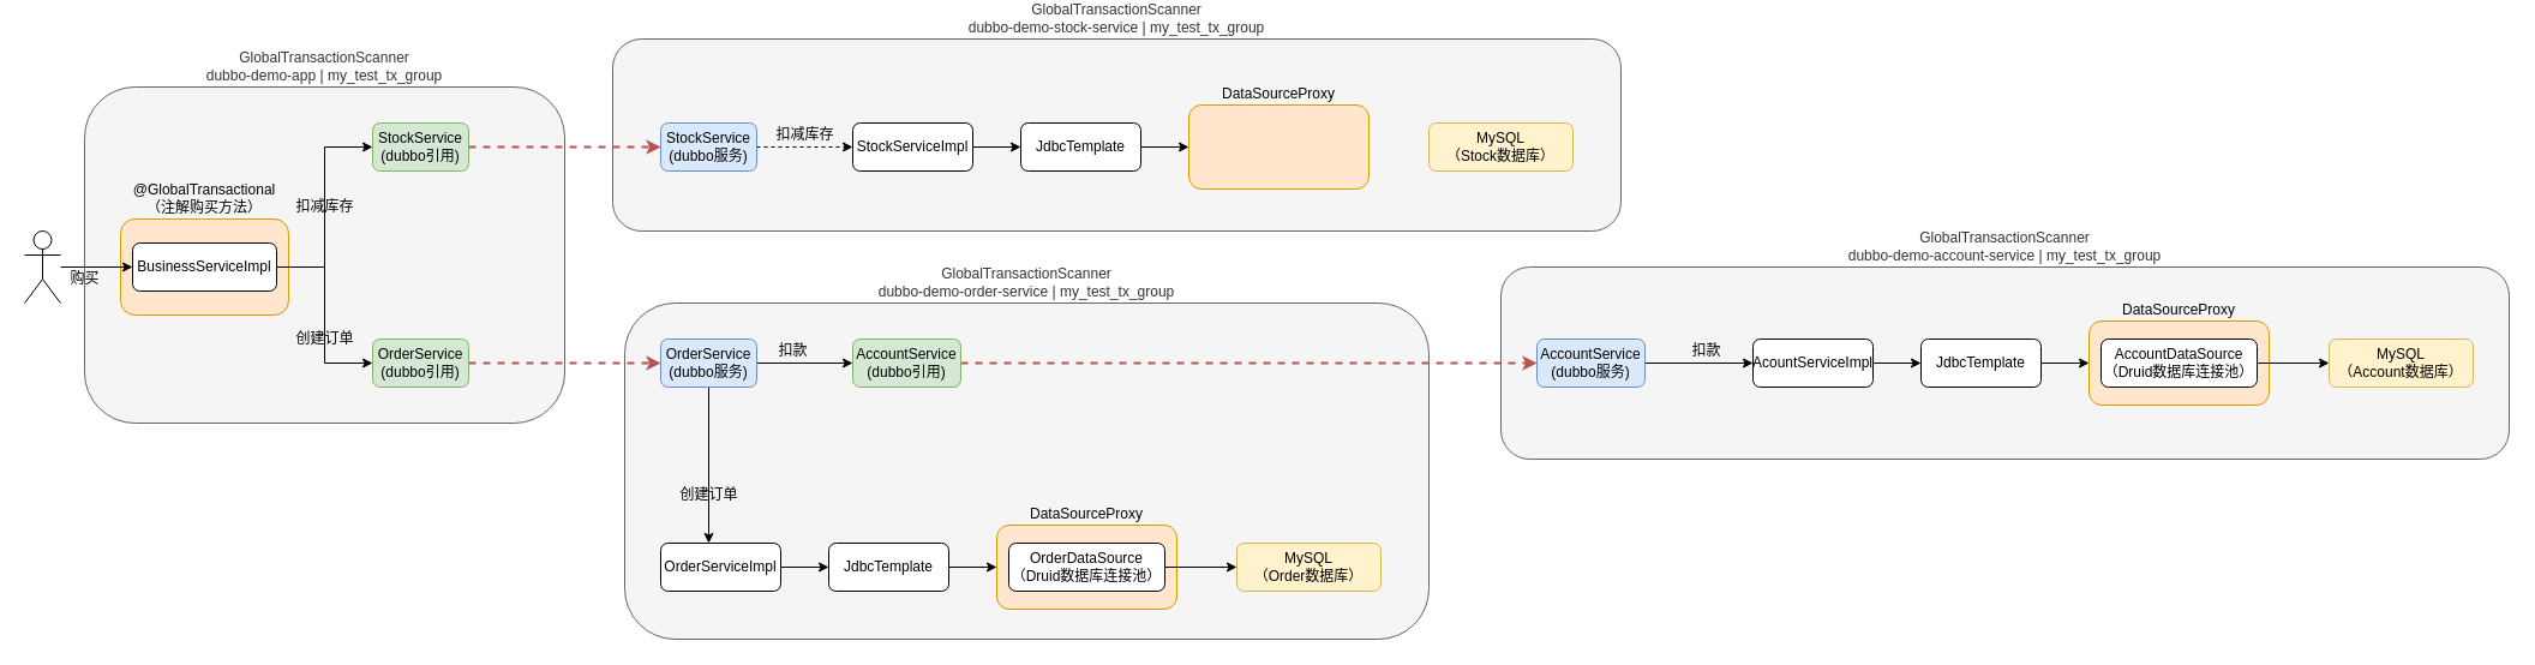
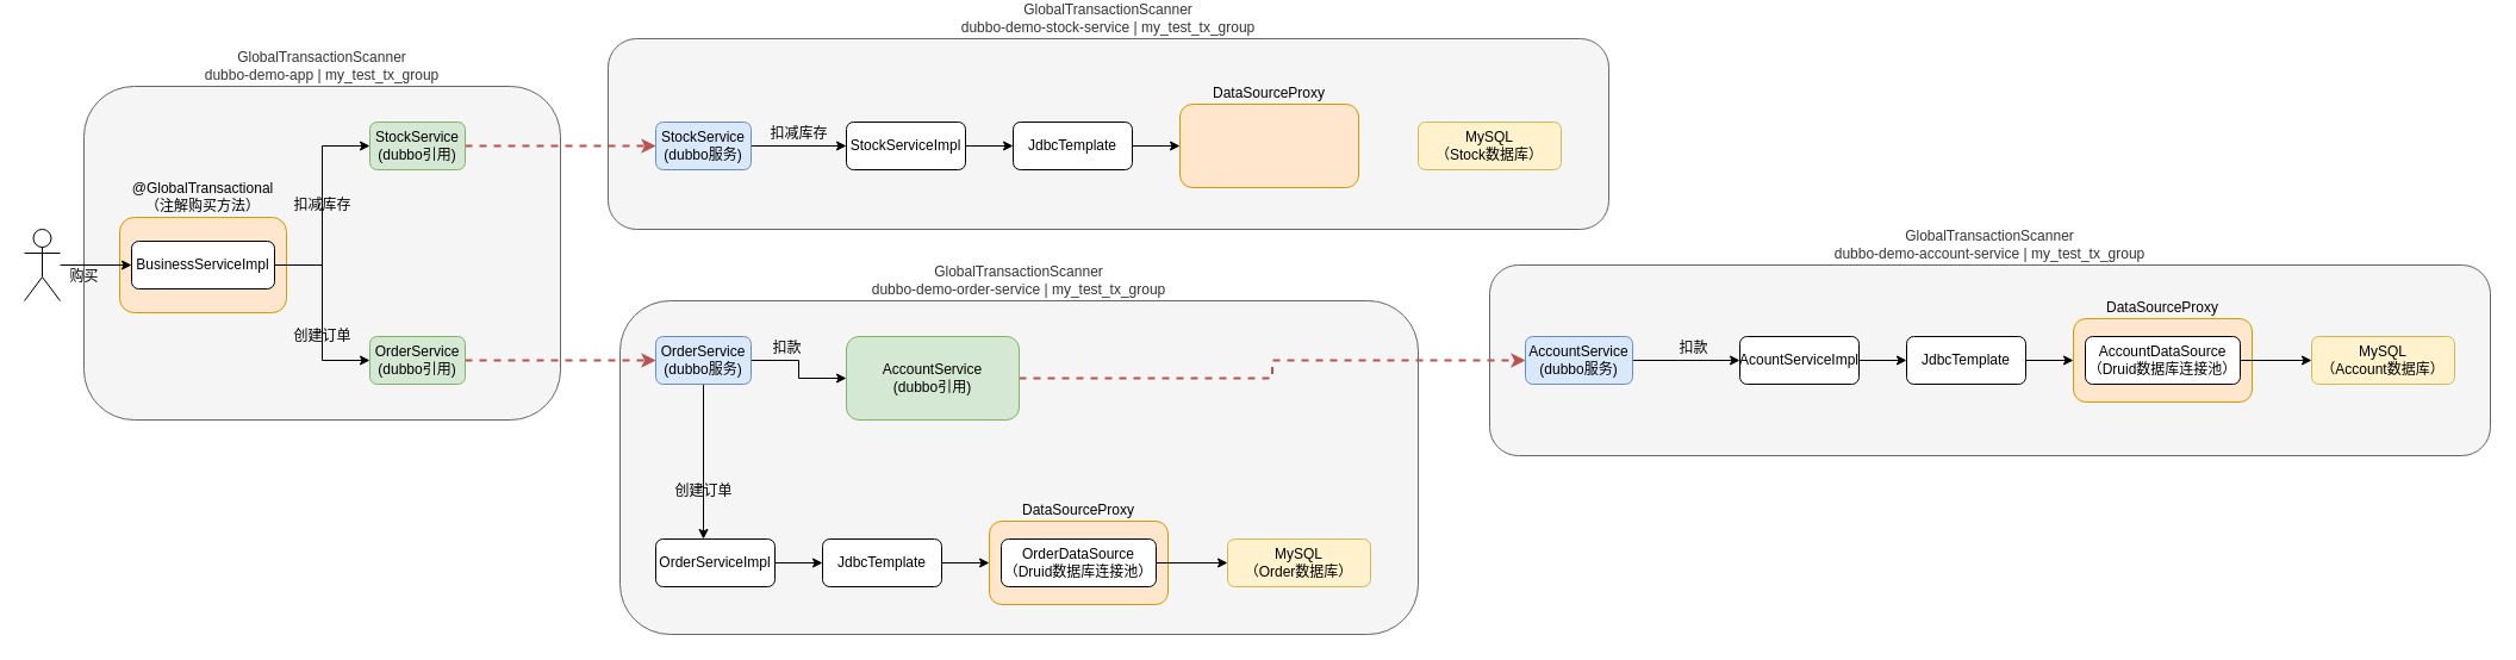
- <mxCell id="16" style="edgeStyle=orthogonalEdgeStyle;rounded=0;orthogonalLoop=1;jettySize=auto;html=1;dashed=1;" parent="1" source="17" target="19" edge="1"><mxGeometry relative="1" as="geometry" /></mxCell>
+ <mxCell id="16" style="edgeStyle=orthogonalEdgeStyle;rounded=0;orthogonalLoop=1;jettySize=auto;html=1;" parent="1" source="17" target="19" edge="1"><mxGeometry relative="1" as="geometry" /></mxCell>
- <mxCell id="39" value="AccountService&lt;br&gt;(dubbo引用)" style="rounded=1;whiteSpace=wrap;html=1;fillColor=#d5e8d4;strokeColor=#82b366;" parent="1" vertex="1"><mxGeometry x="710" y="270" width="90" height="40" as="geometry" /></mxCell>
+ <mxCell id="39" value="AccountService&lt;br&gt;(dubbo引用)" style="rounded=1;whiteSpace=wrap;html=1;fillColor=#d5e8d4;strokeColor=#82b366;" parent="1" vertex="1"><mxGeometry x="710" y="270" width="145" height="70" as="geometry" /></mxCell>
